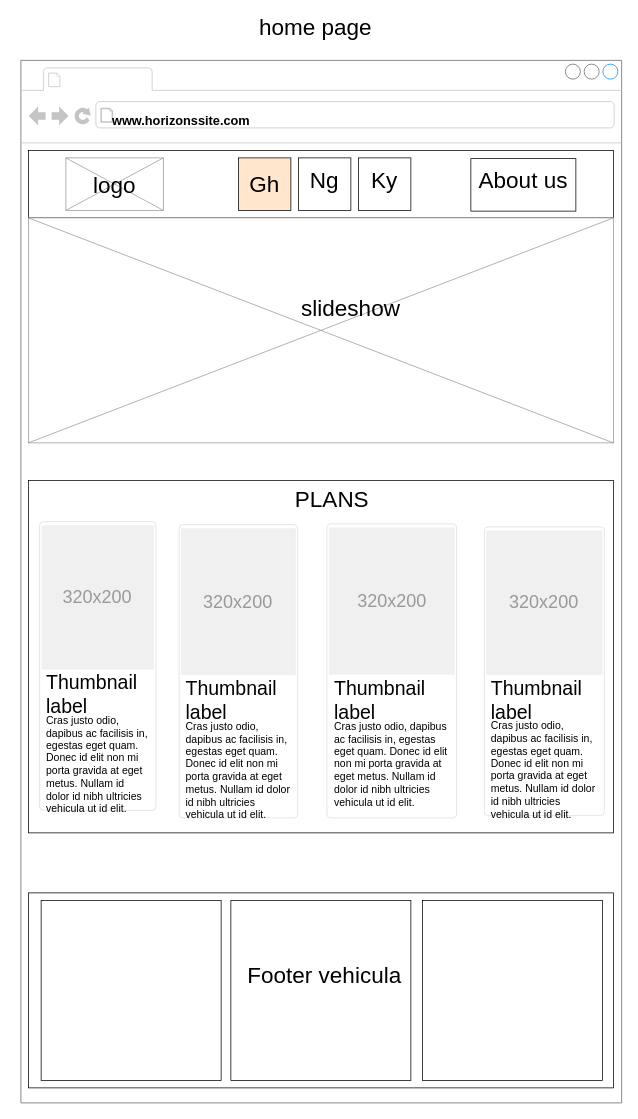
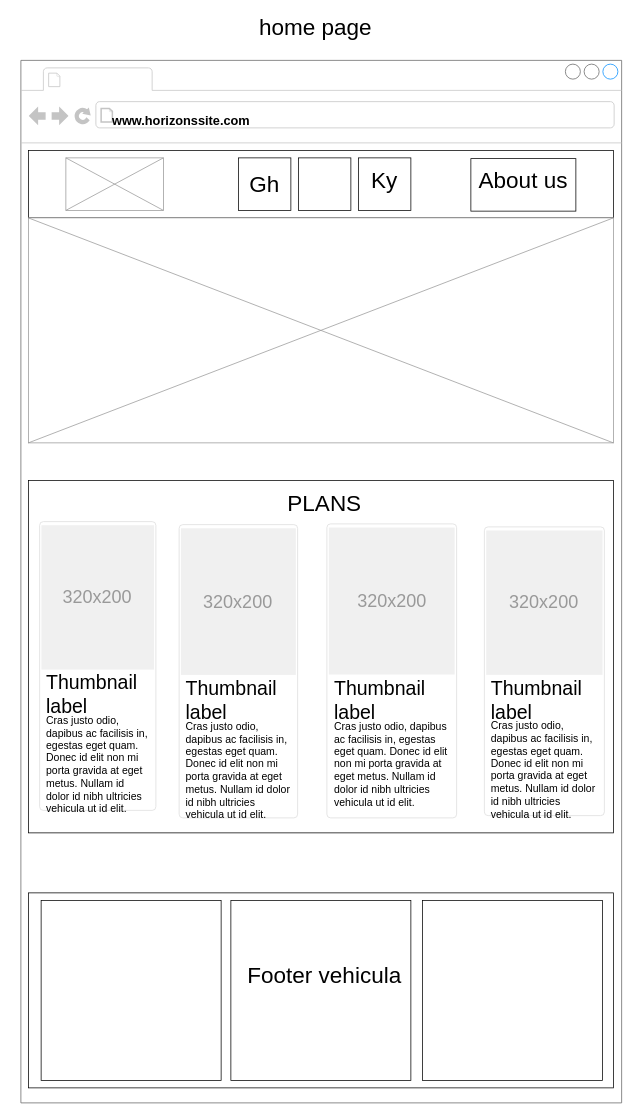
- <mxCell id="10" value="Ng" style="text;html=1;strokeColor=none;fillColor=none;align=center;verticalAlign=middle;whiteSpace=wrap;rounded=0;fontSize=30;fontColor=#000000;" parent="2" vertex="1"><mxGeometry x="385" y="150" width="40" height="20" as="geometry" /></mxCell>
- <mxCell id="7" value="Gh" style="whiteSpace=wrap;html=1;aspect=fixed;fontSize=30;fontColor=#000000;fillColor=#ffe6cc;" parent="2" vertex="1"><mxGeometry x="290" y="130" width="70" height="70" as="geometry" /></mxCell>
+ <mxCell id="7" value="Gh" style="whiteSpace=wrap;html=1;aspect=fixed;fontSize=30;fontColor=#000000;" parent="2" vertex="1"><mxGeometry x="290" y="130" width="70" height="70" as="geometry" /></mxCell>
- <mxCell id="6" value="logo" style="text;html=1;strokeColor=none;fillColor=none;align=center;verticalAlign=middle;whiteSpace=wrap;rounded=0;fontSize=30;fontColor=#000000;" parent="2" vertex="1"><mxGeometry x="105" y="156" width="40" height="20" as="geometry" /></mxCell>
- <mxCell id="15" value="slideshow" style="text;html=1;strokeColor=none;fillColor=none;align=center;verticalAlign=middle;whiteSpace=wrap;rounded=0;fontSize=30;fontColor=#000000;" parent="2" vertex="1"><mxGeometry x="230" y="300" width="420" height="60" as="geometry" /></mxCell>
- <mxCell id="17" value="PLANS" style="text;html=1;strokeColor=none;fillColor=none;align=center;verticalAlign=middle;whiteSpace=wrap;rounded=0;fontSize=30;fontColor=#000000;" parent="2" vertex="1"><mxGeometry x="350" y="570" width="130" height="30" as="geometry" /></mxCell>
+ <mxCell id="17" value="PLANS" style="text;html=1;strokeColor=none;fillColor=none;align=center;verticalAlign=middle;whiteSpace=wrap;rounded=0;fontSize=30;fontColor=#000000;" parent="2" vertex="1"><mxGeometry x="340" y="575" width="130" height="30" as="geometry" /></mxCell>
